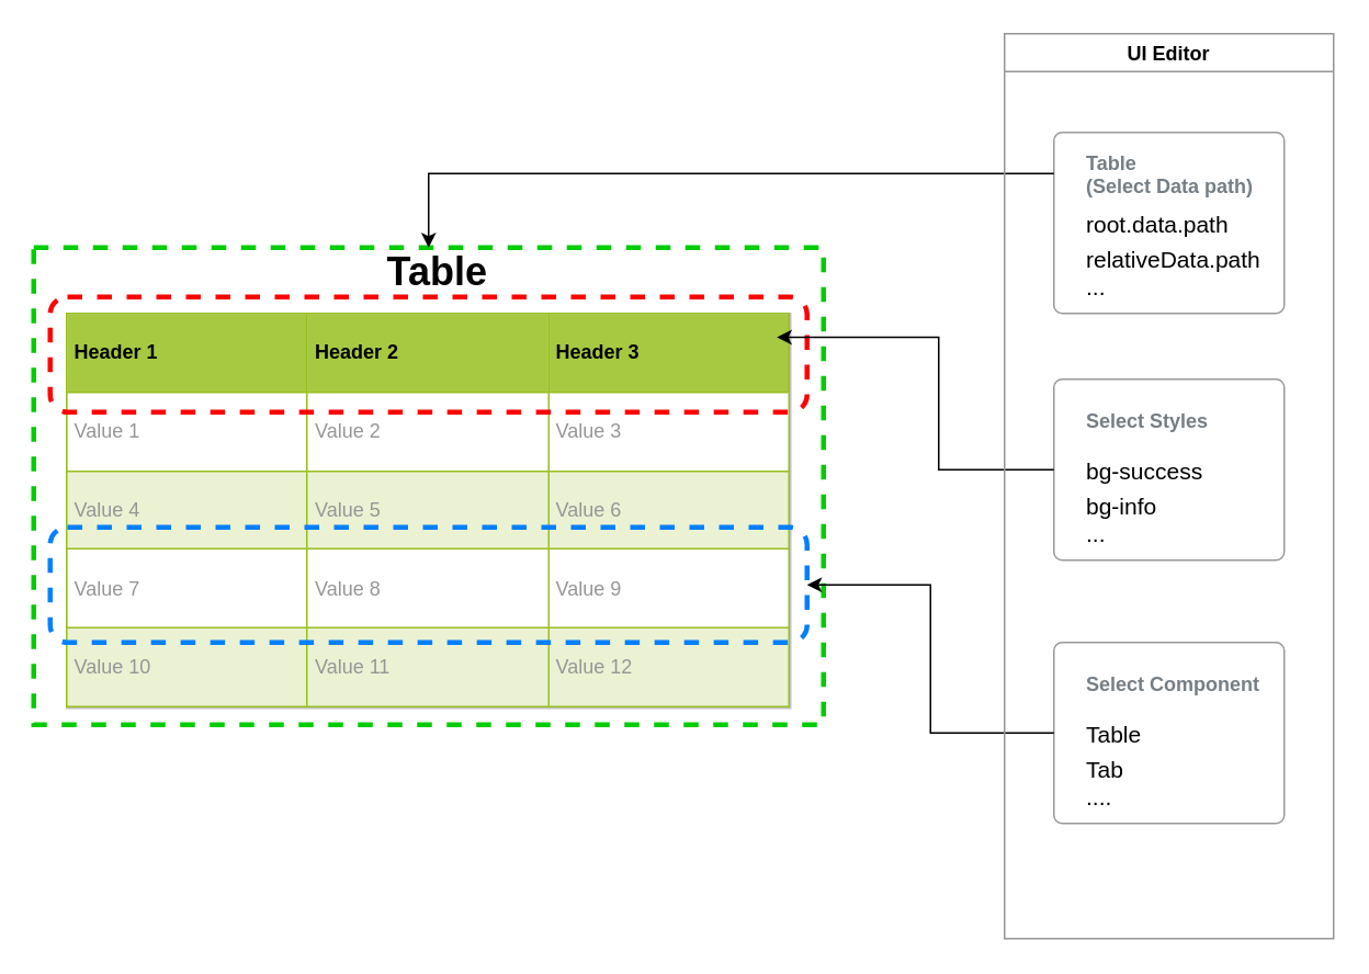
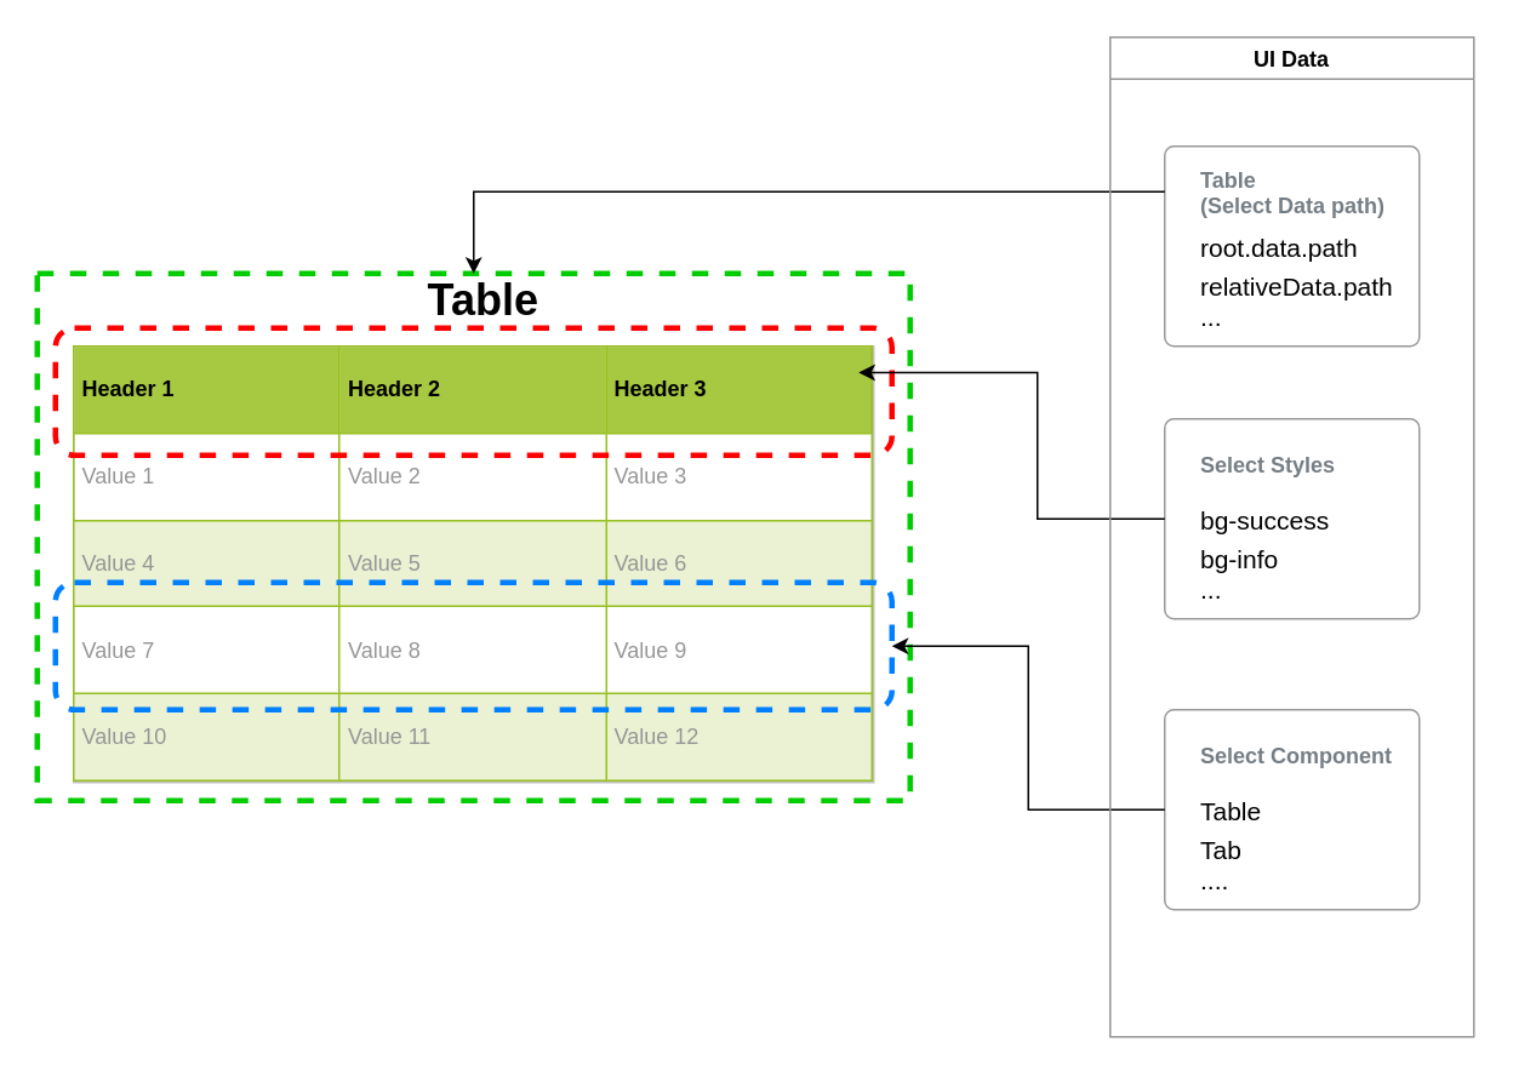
- <mxCell id="24" value="UI Editor" style="swimlane;rounded=0;fontColor=#000000;strokeColor=#969696;strokeWidth=1;fillColor=none;" parent="1" vertex="1"><mxGeometry x="610" y="20" width="200" height="550" as="geometry" /></mxCell>
+ <mxCell id="24" value="UI Data" style="swimlane;rounded=0;fontColor=#000000;strokeColor=#969696;strokeWidth=1;fillColor=none;" parent="1" vertex="1"><mxGeometry x="610" y="20" width="200" height="550" as="geometry" /></mxCell>
